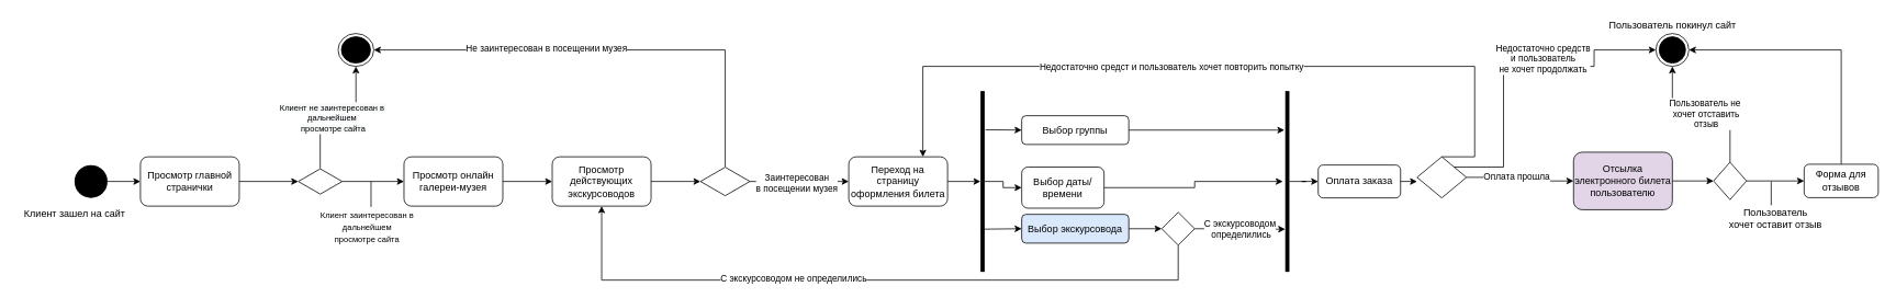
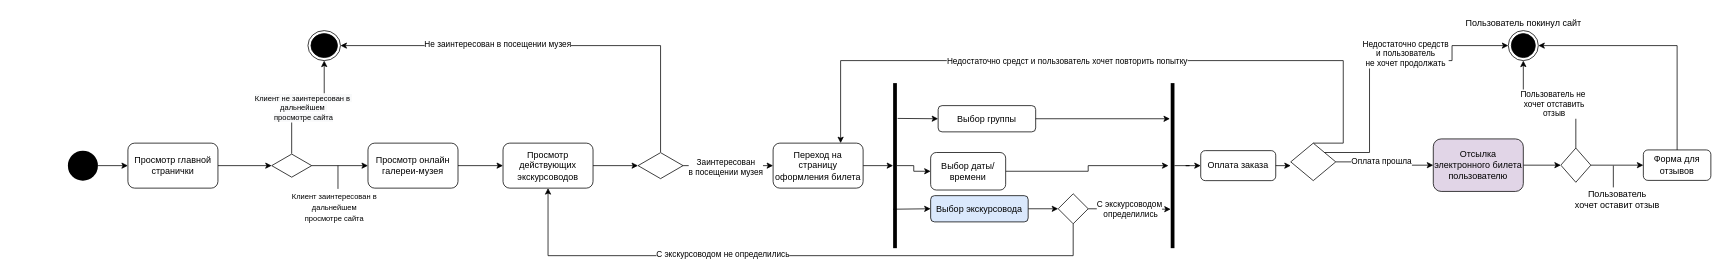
- <mxCell id="28" value="Выбор группы" style="rounded=1;whiteSpace=wrap;html=1;" vertex="1" parent="1"><mxGeometry x="1240" y="140" width="130" height="35" as="geometry" /></mxCell>
+ <mxCell id="28" value="Выбор группы" style="rounded=1;whiteSpace=wrap;html=1;" vertex="1" parent="1"><mxGeometry x="1250" y="140" width="130" height="35" as="geometry" /></mxCell>
- <mxCell id="57" value="Клиент зашел на сайт" style="text;html=1;align=center;verticalAlign=middle;resizable=0;points=[];autosize=1;" vertex="1" parent="1"><mxGeometry x="20" y="248.75" width="140" height="20" as="geometry" /></mxCell>
